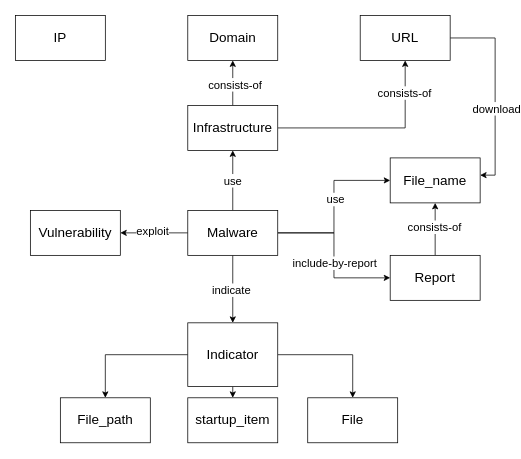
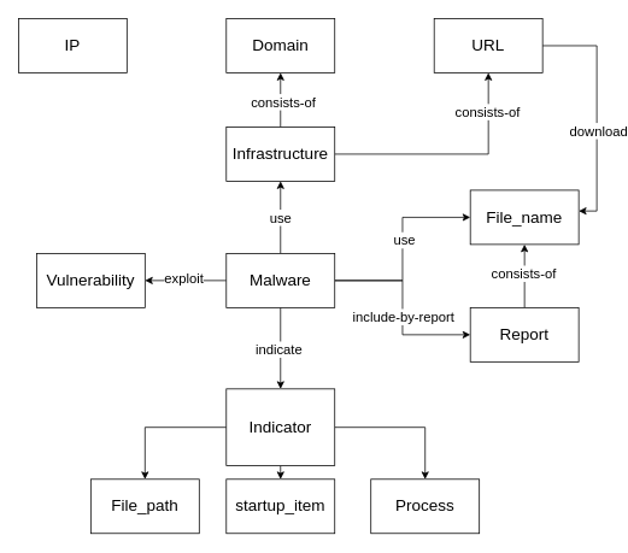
- <mxCell id="30" value="File_path" style="whiteSpace=wrap;html=1;rounded=0;verticalAlign=middle;flipH=0;flipV=1;fontSize=18;" parent="1" vertex="1"><mxGeometry x="80" y="530" width="120" height="60" as="geometry" /></mxCell>
+ <mxCell id="30" value="File_path" style="whiteSpace=wrap;html=1;rounded=0;verticalAlign=middle;flipH=0;flipV=1;fontSize=18;" parent="1" vertex="1"><mxGeometry x="100" y="530" width="120" height="60" as="geometry" /></mxCell>
- <mxCell id="31" value="File" style="whiteSpace=wrap;html=1;rounded=0;verticalAlign=middle;flipH=0;flipV=1;fontSize=18;" parent="1" vertex="1"><mxGeometry x="410" y="530" width="120" height="60" as="geometry" /></mxCell>
+ <mxCell id="31" value="Process" style="whiteSpace=wrap;html=1;rounded=0;verticalAlign=middle;flipH=0;flipV=1;fontSize=18;" parent="1" vertex="1"><mxGeometry x="410" y="530" width="120" height="60" as="geometry" /></mxCell>
